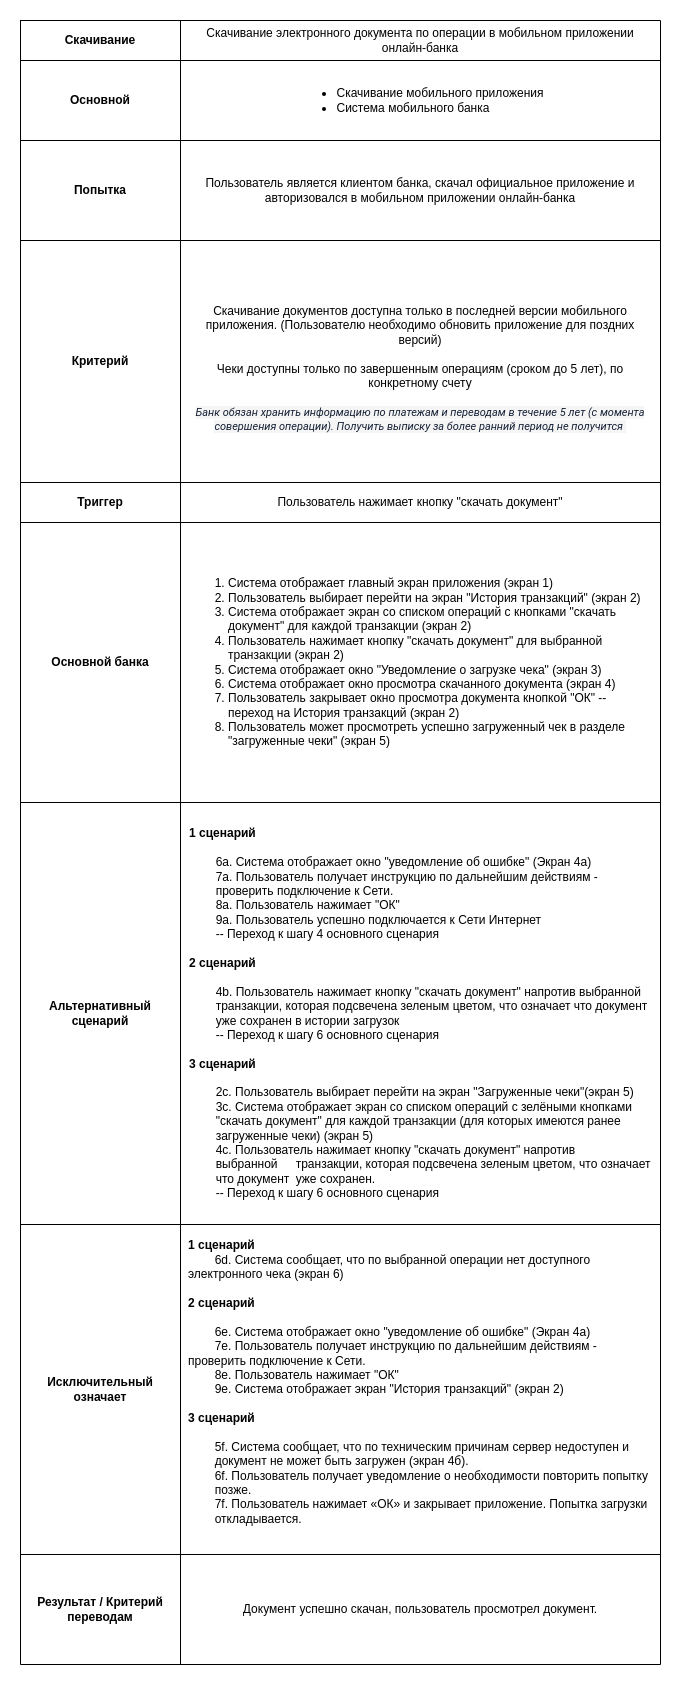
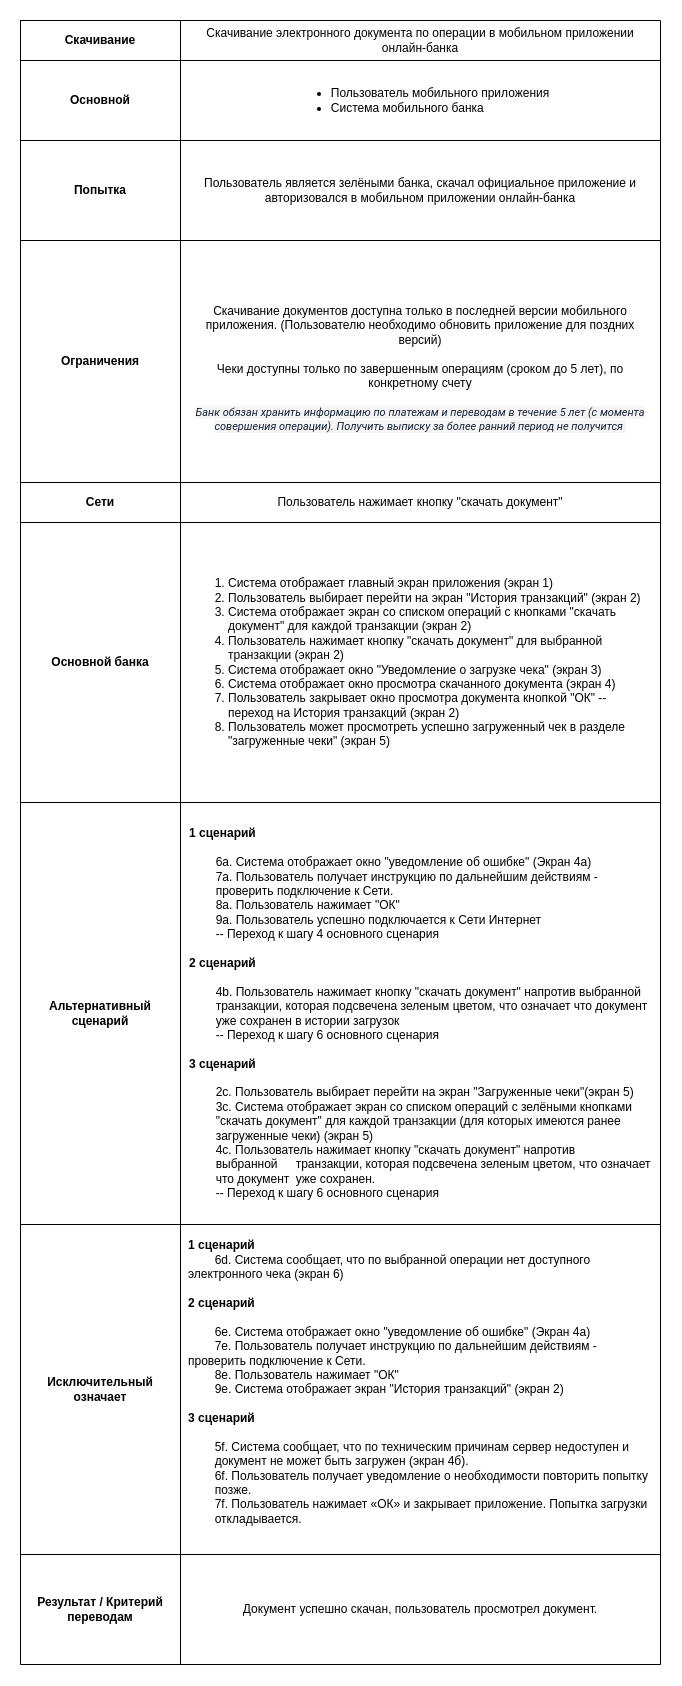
- <mxCell id="8" value="&lt;ul&gt;&lt;li&gt;Скачивание мобильного приложения&lt;/li&gt;&lt;li style=&quot;text-align: left;&quot;&gt;Система мобильного банка&lt;/li&gt;&lt;/ul&gt;" style="shape=partialRectangle;html=1;whiteSpace=wrap;connectable=0;strokeColor=inherit;overflow=hidden;fillColor=none;top=0;left=0;bottom=0;right=0;pointerEvents=1;spacingLeft=7;spacingRight=7;" parent="6" vertex="1"><mxGeometry x="160" width="480" height="80" as="geometry"><mxRectangle width="480" height="80" as="alternateBounds" /></mxGeometry></mxCell>
+ <mxCell id="8" value="&lt;ul&gt;&lt;li&gt;Пользователь мобильного приложения&lt;/li&gt;&lt;li style=&quot;text-align: left;&quot;&gt;Система мобильного банка&lt;/li&gt;&lt;/ul&gt;" style="shape=partialRectangle;html=1;whiteSpace=wrap;connectable=0;strokeColor=inherit;overflow=hidden;fillColor=none;top=0;left=0;bottom=0;right=0;pointerEvents=1;spacingLeft=7;spacingRight=7;" parent="6" vertex="1"><mxGeometry x="160" width="480" height="80" as="geometry"><mxRectangle width="480" height="80" as="alternateBounds" /></mxGeometry></mxCell>
- <mxCell id="11" value="Пользователь является клиентом банка, скачал официальное приложение и авторизовался в мобильном приложении онлайн-банка" style="shape=partialRectangle;html=1;whiteSpace=wrap;connectable=0;strokeColor=inherit;overflow=hidden;fillColor=none;top=0;left=0;bottom=0;right=0;pointerEvents=1;spacingLeft=7;spacingRight=7;" parent="9" vertex="1"><mxGeometry x="160" width="480" height="100" as="geometry"><mxRectangle width="480" height="100" as="alternateBounds" /></mxGeometry></mxCell>
+ <mxCell id="11" value="Пользователь является зелёными банка, скачал официальное приложение и авторизовался в мобильном приложении онлайн-банка" style="shape=partialRectangle;html=1;whiteSpace=wrap;connectable=0;strokeColor=inherit;overflow=hidden;fillColor=none;top=0;left=0;bottom=0;right=0;pointerEvents=1;spacingLeft=7;spacingRight=7;" parent="9" vertex="1"><mxGeometry x="160" width="480" height="100" as="geometry"><mxRectangle width="480" height="100" as="alternateBounds" /></mxGeometry></mxCell>
- <mxCell id="13" value="&lt;b&gt;Критерий&lt;/b&gt;" style="shape=partialRectangle;html=1;whiteSpace=wrap;connectable=0;strokeColor=inherit;overflow=hidden;fillColor=none;top=0;left=0;bottom=0;right=0;pointerEvents=1;" parent="12" vertex="1"><mxGeometry width="160" height="242" as="geometry"><mxRectangle width="160" height="242" as="alternateBounds" /></mxGeometry></mxCell>
+ <mxCell id="13" value="&lt;b&gt;Ограничения&lt;/b&gt;" style="shape=partialRectangle;html=1;whiteSpace=wrap;connectable=0;strokeColor=inherit;overflow=hidden;fillColor=none;top=0;left=0;bottom=0;right=0;pointerEvents=1;" parent="12" vertex="1"><mxGeometry width="160" height="242" as="geometry"><mxRectangle width="160" height="242" as="alternateBounds" /></mxGeometry></mxCell>
- <mxCell id="16" value="&lt;b&gt;Триггер&lt;/b&gt;" style="shape=partialRectangle;html=1;whiteSpace=wrap;connectable=0;strokeColor=inherit;overflow=hidden;fillColor=none;top=0;left=0;bottom=0;right=0;pointerEvents=1;" parent="15" vertex="1"><mxGeometry width="160" height="40" as="geometry"><mxRectangle width="160" height="40" as="alternateBounds" /></mxGeometry></mxCell>
+ <mxCell id="16" value="&lt;b&gt;Сети&lt;/b&gt;" style="shape=partialRectangle;html=1;whiteSpace=wrap;connectable=0;strokeColor=inherit;overflow=hidden;fillColor=none;top=0;left=0;bottom=0;right=0;pointerEvents=1;" parent="15" vertex="1"><mxGeometry width="160" height="40" as="geometry"><mxRectangle width="160" height="40" as="alternateBounds" /></mxGeometry></mxCell>
